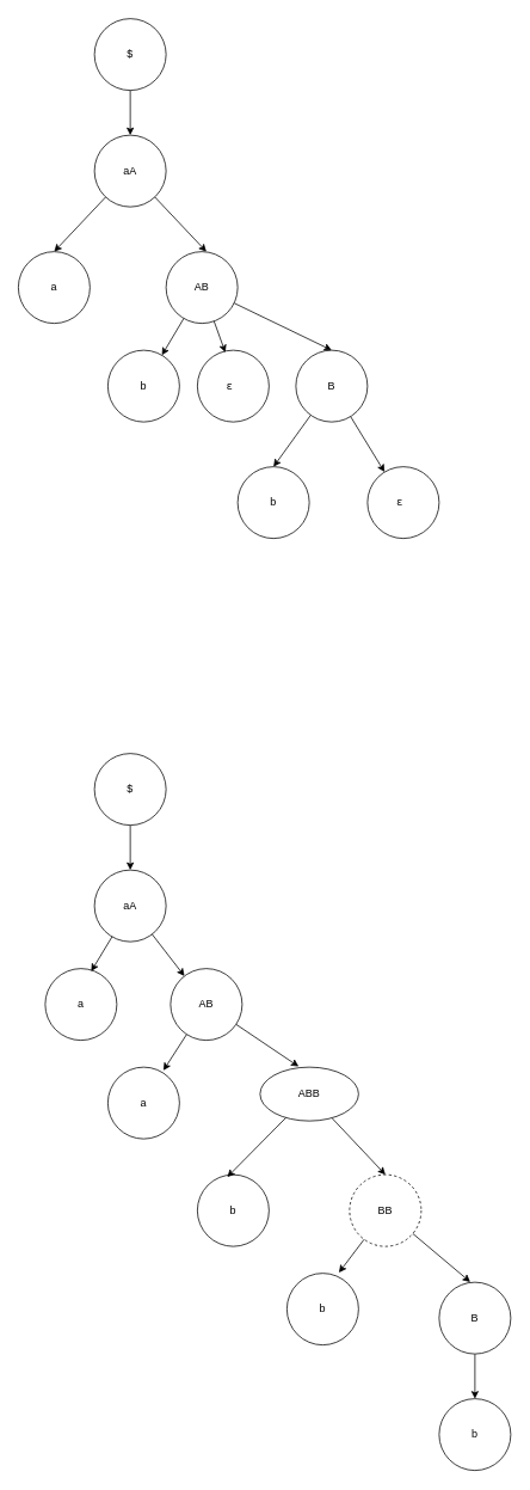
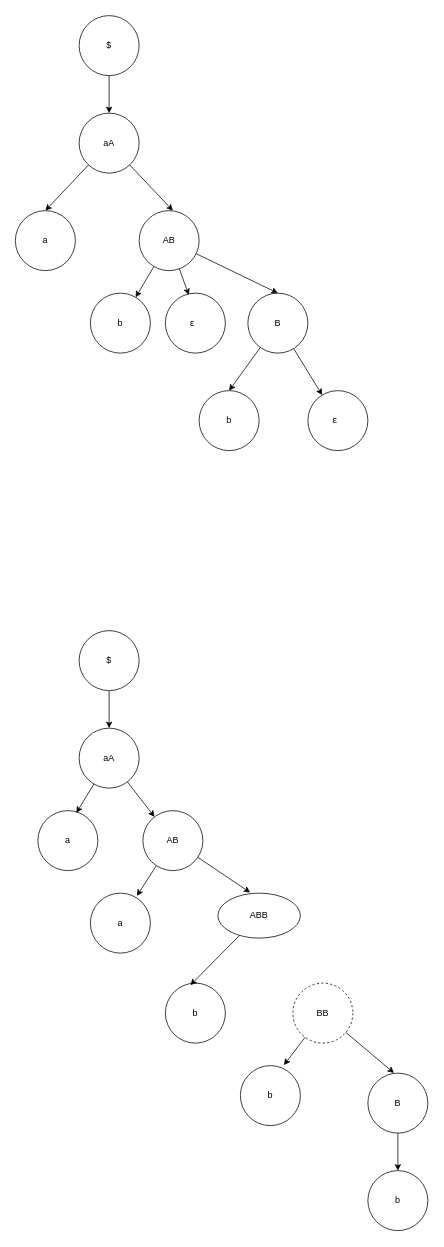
- <mxCell id="10" style="rounded=0;orthogonalLoop=1;jettySize=auto;html=1;entryX=0.5;entryY=0;entryDx=0;entryDy=0;" edge="1" parent="1" source="11" target="15"><mxGeometry relative="1" as="geometry" /></mxCell>
